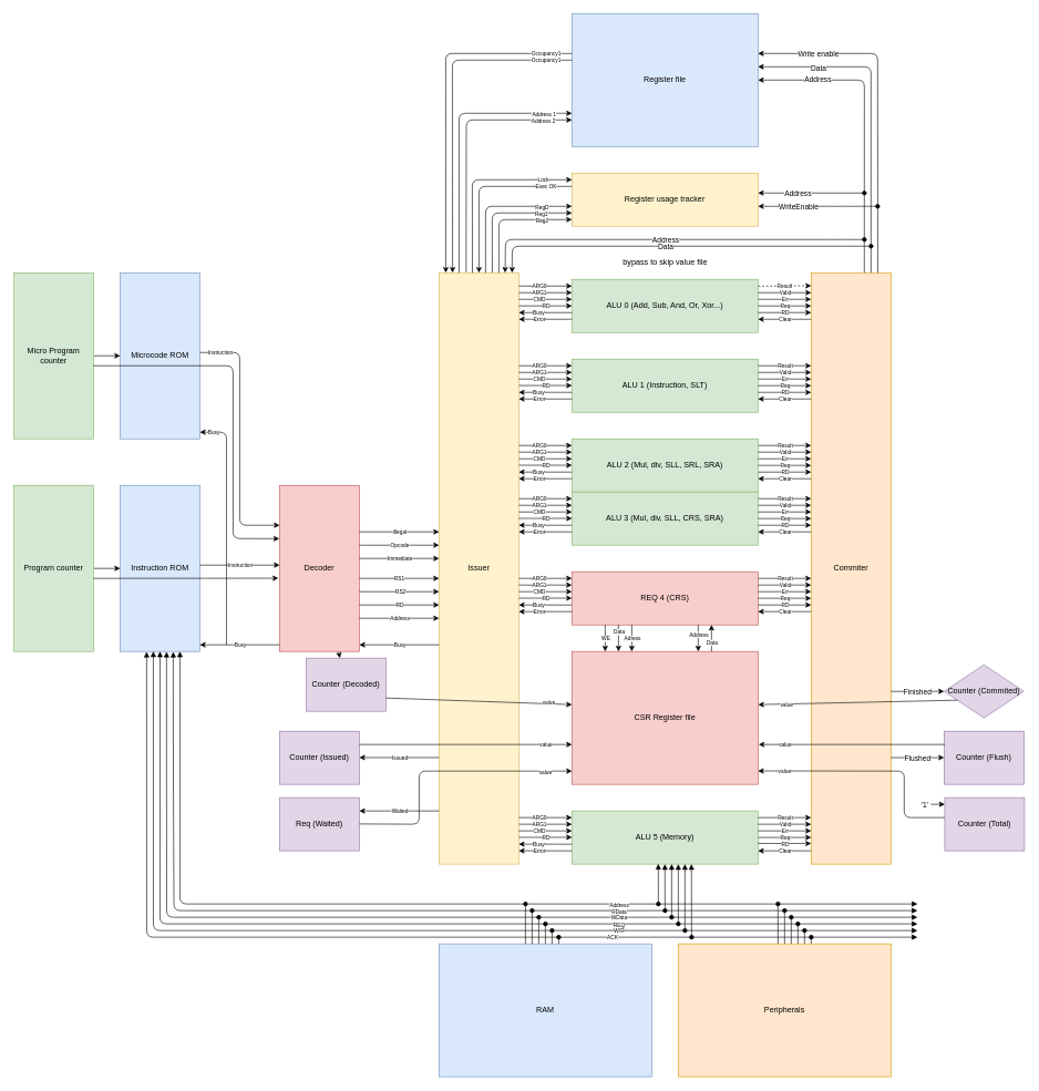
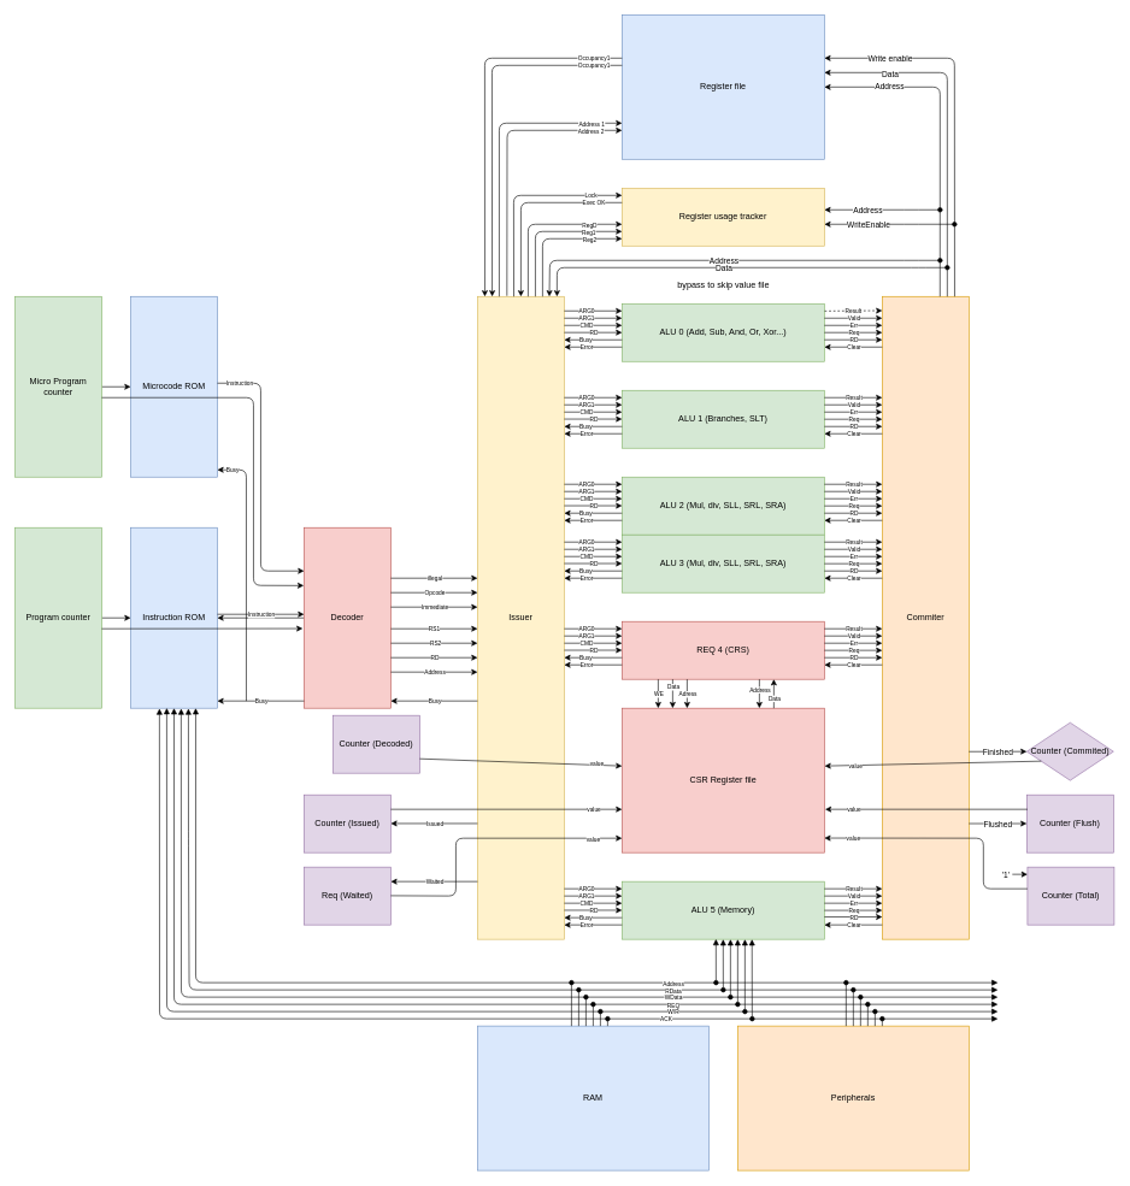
- <mxCell id="11" value="ALU 1 (Instruction, SLT)" style="rounded=0;whiteSpace=wrap;html=1;fillColor=#d5e8d4;strokeColor=#82b366;" parent="1" vertex="1"><mxGeometry x="860" y="540" width="280" height="80" as="geometry" /></mxCell>
+ <mxCell id="11" value="ALU 1 (Branches, SLT)" style="rounded=0;whiteSpace=wrap;html=1;fillColor=#d5e8d4;strokeColor=#82b366;" parent="1" vertex="1"><mxGeometry x="860" y="540" width="280" height="80" as="geometry" /></mxCell>
- <mxCell id="13" value="ALU 3&amp;nbsp;&lt;span style=&quot;color: rgb(0, 0, 0);&quot;&gt;(Mul, div,&amp;nbsp;&lt;/span&gt;&lt;span style=&quot;scrollbar-color: rgb(226, 226, 226) rgb(251, 251, 251); color: rgb(0, 0, 0);&quot;&gt;SLL, CRS, SRA&lt;/span&gt;&lt;span style=&quot;color: rgb(0, 0, 0);&quot;&gt;)&lt;/span&gt;" style="rounded=0;whiteSpace=wrap;html=1;fillColor=#d5e8d4;strokeColor=#82b366;" parent="1" vertex="1"><mxGeometry x="860" y="740" width="280" height="80" as="geometry" /></mxCell>
+ <mxCell id="13" value="ALU 3&amp;nbsp;&lt;span style=&quot;color: rgb(0, 0, 0);&quot;&gt;(Mul, div,&amp;nbsp;&lt;/span&gt;&lt;span style=&quot;scrollbar-color: rgb(226, 226, 226) rgb(251, 251, 251); color: rgb(0, 0, 0);&quot;&gt;SLL, SRL, SRA&lt;/span&gt;&lt;span style=&quot;color: rgb(0, 0, 0);&quot;&gt;)&lt;/span&gt;" style="rounded=0;whiteSpace=wrap;html=1;fillColor=#d5e8d4;strokeColor=#82b366;" parent="1" vertex="1"><mxGeometry x="860" y="740" width="280" height="80" as="geometry" /></mxCell>
- <mxCell id="2" value="" style="edgeStyle=none;html=1;" parent="1" source="3" target="229" edge="1"><mxGeometry relative="1" as="geometry" /></mxCell>
+ <mxCell id="2" value="" style="edgeStyle=none;html=1;" parent="1" source="3" target="6" edge="1"><mxGeometry relative="1" as="geometry" /></mxCell>
